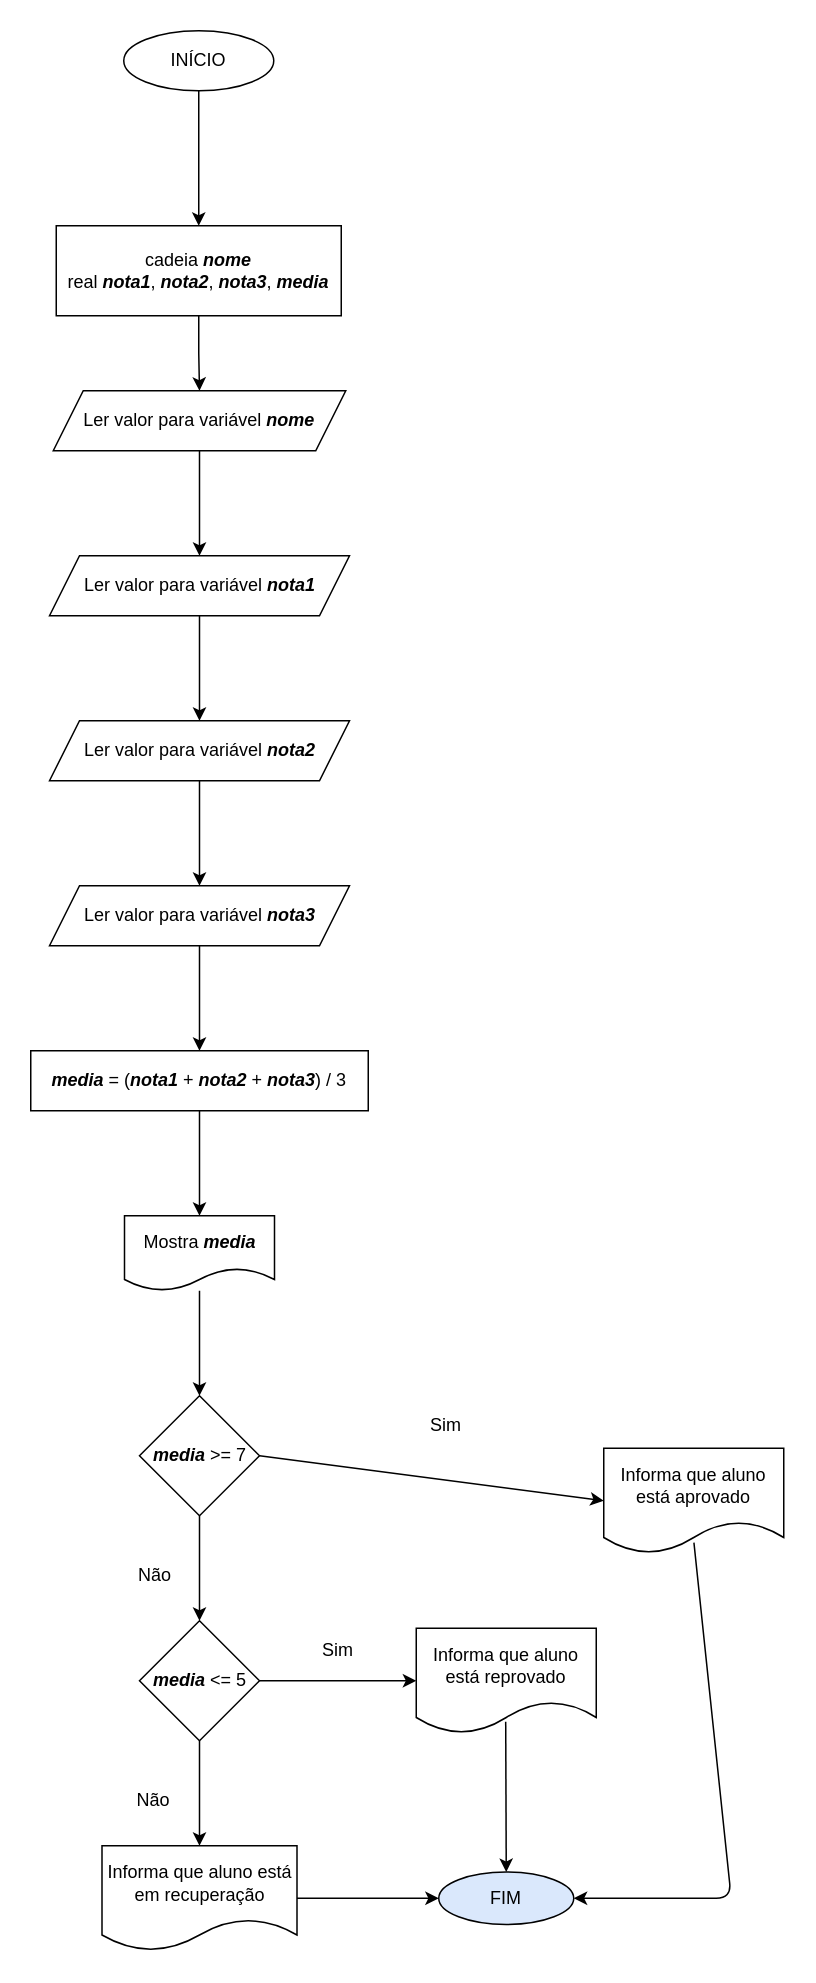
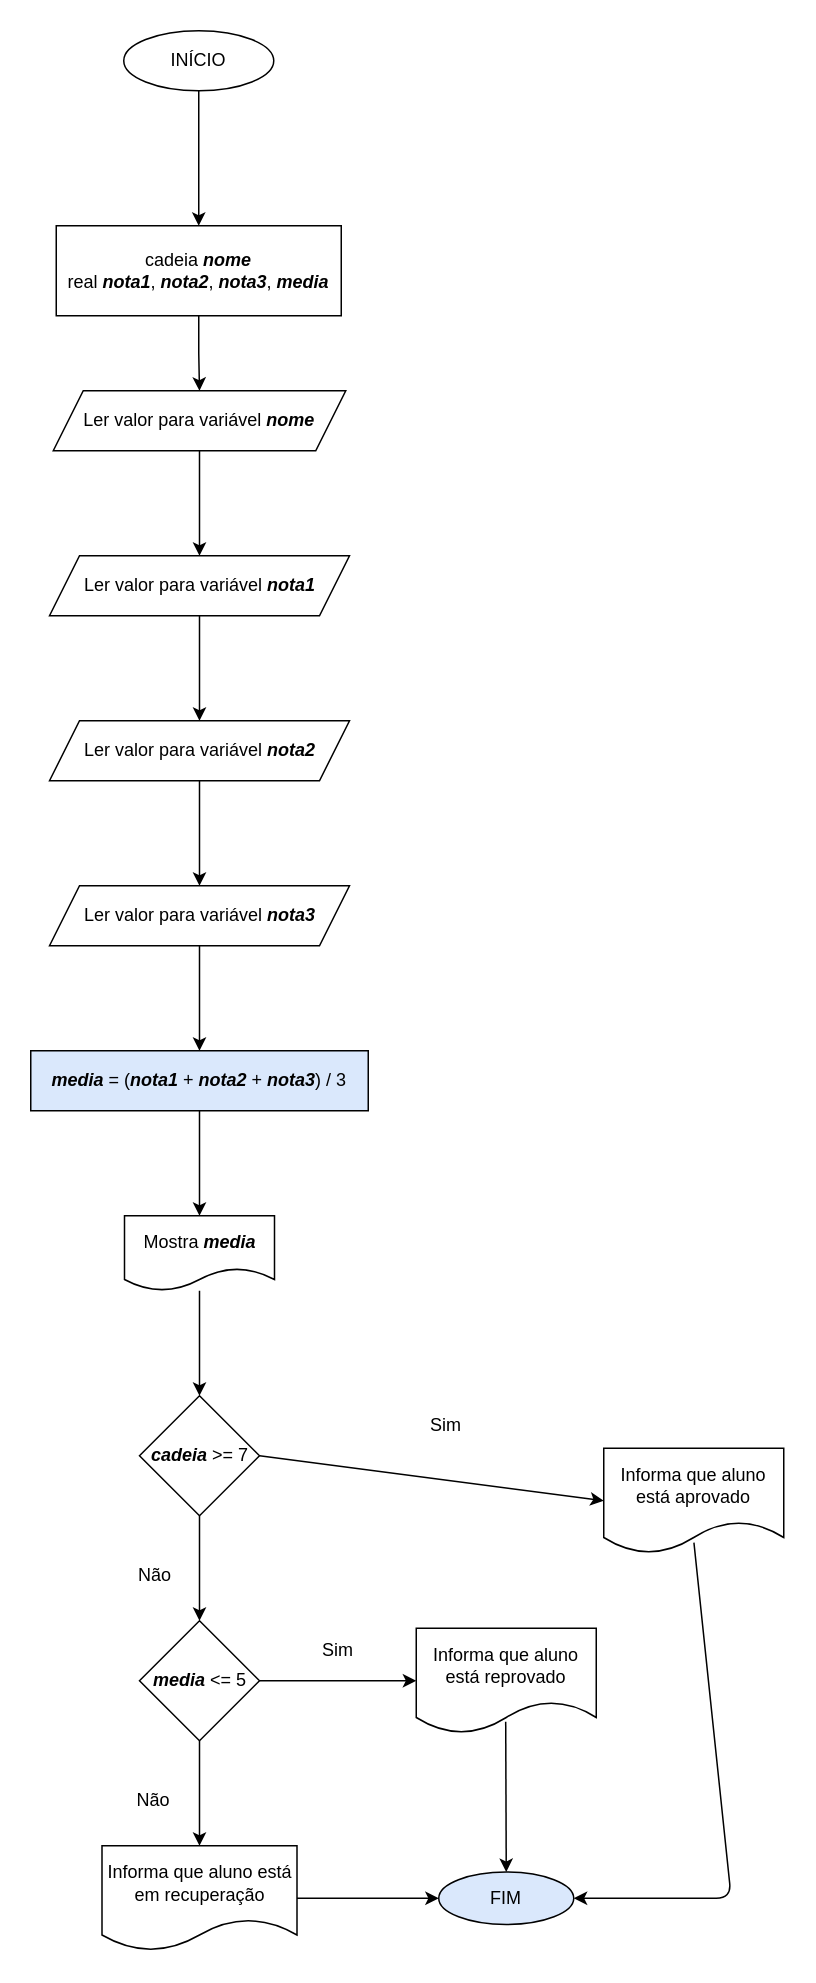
- <mxCell id="15" value="&lt;b&gt;&lt;i&gt;media&lt;/i&gt;&lt;/b&gt; = (&lt;b&gt;&lt;i&gt;nota1&lt;/i&gt;&lt;/b&gt; + &lt;b&gt;&lt;i&gt;nota2&lt;/i&gt;&lt;/b&gt; + &lt;i&gt;&lt;b&gt;nota3&lt;/b&gt;&lt;/i&gt;) / 3" style="rounded=0;whiteSpace=wrap;html=1;" vertex="1" parent="1"><mxGeometry x="20" y="700" width="225" height="40" as="geometry" /></mxCell>
+ <mxCell id="15" value="&lt;b&gt;&lt;i&gt;media&lt;/i&gt;&lt;/b&gt; = (&lt;b&gt;&lt;i&gt;nota1&lt;/i&gt;&lt;/b&gt; + &lt;b&gt;&lt;i&gt;nota2&lt;/i&gt;&lt;/b&gt; + &lt;i&gt;&lt;b&gt;nota3&lt;/b&gt;&lt;/i&gt;) / 3" style="rounded=0;whiteSpace=wrap;html=1;fillColor=#dae8fc;" vertex="1" parent="1"><mxGeometry x="20" y="700" width="225" height="40" as="geometry" /></mxCell>
- <mxCell id="19" value="&lt;b&gt;&lt;i&gt;media&lt;/i&gt;&lt;/b&gt; &amp;gt;= 7" style="rhombus;whiteSpace=wrap;html=1;" vertex="1" parent="1"><mxGeometry x="92.5" y="930" width="80" height="80" as="geometry" /></mxCell>
+ <mxCell id="19" value="&lt;b&gt;&lt;i&gt;cadeia&lt;/i&gt;&lt;/b&gt; &amp;gt;= 7" style="rhombus;whiteSpace=wrap;html=1;" vertex="1" parent="1"><mxGeometry x="92.5" y="930" width="80" height="80" as="geometry" /></mxCell>
